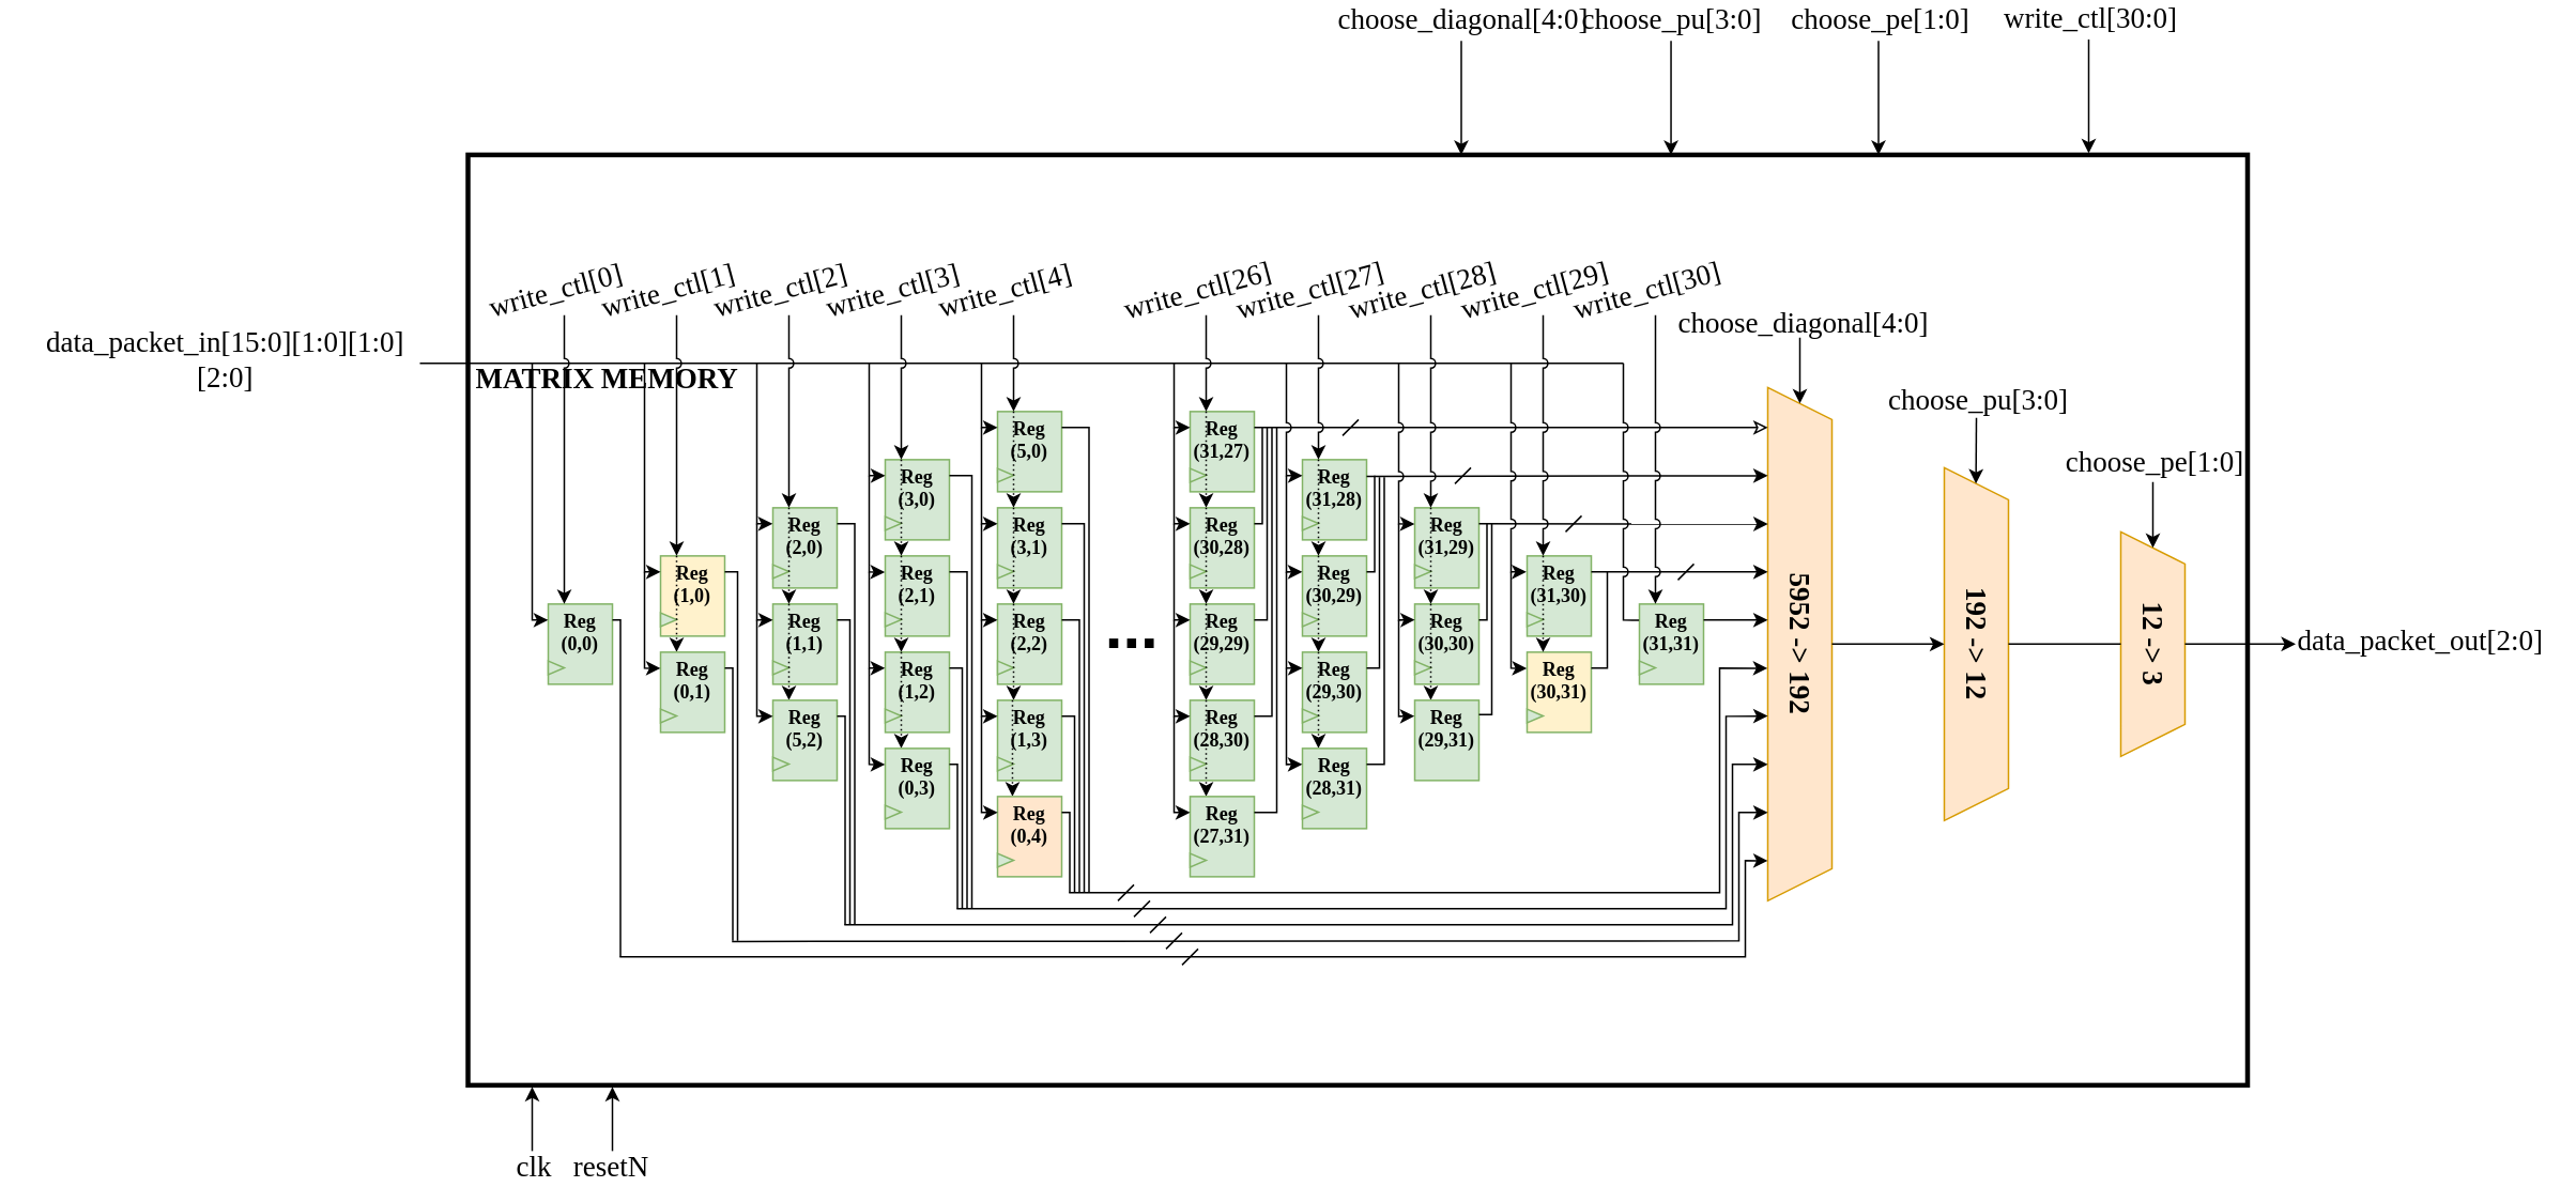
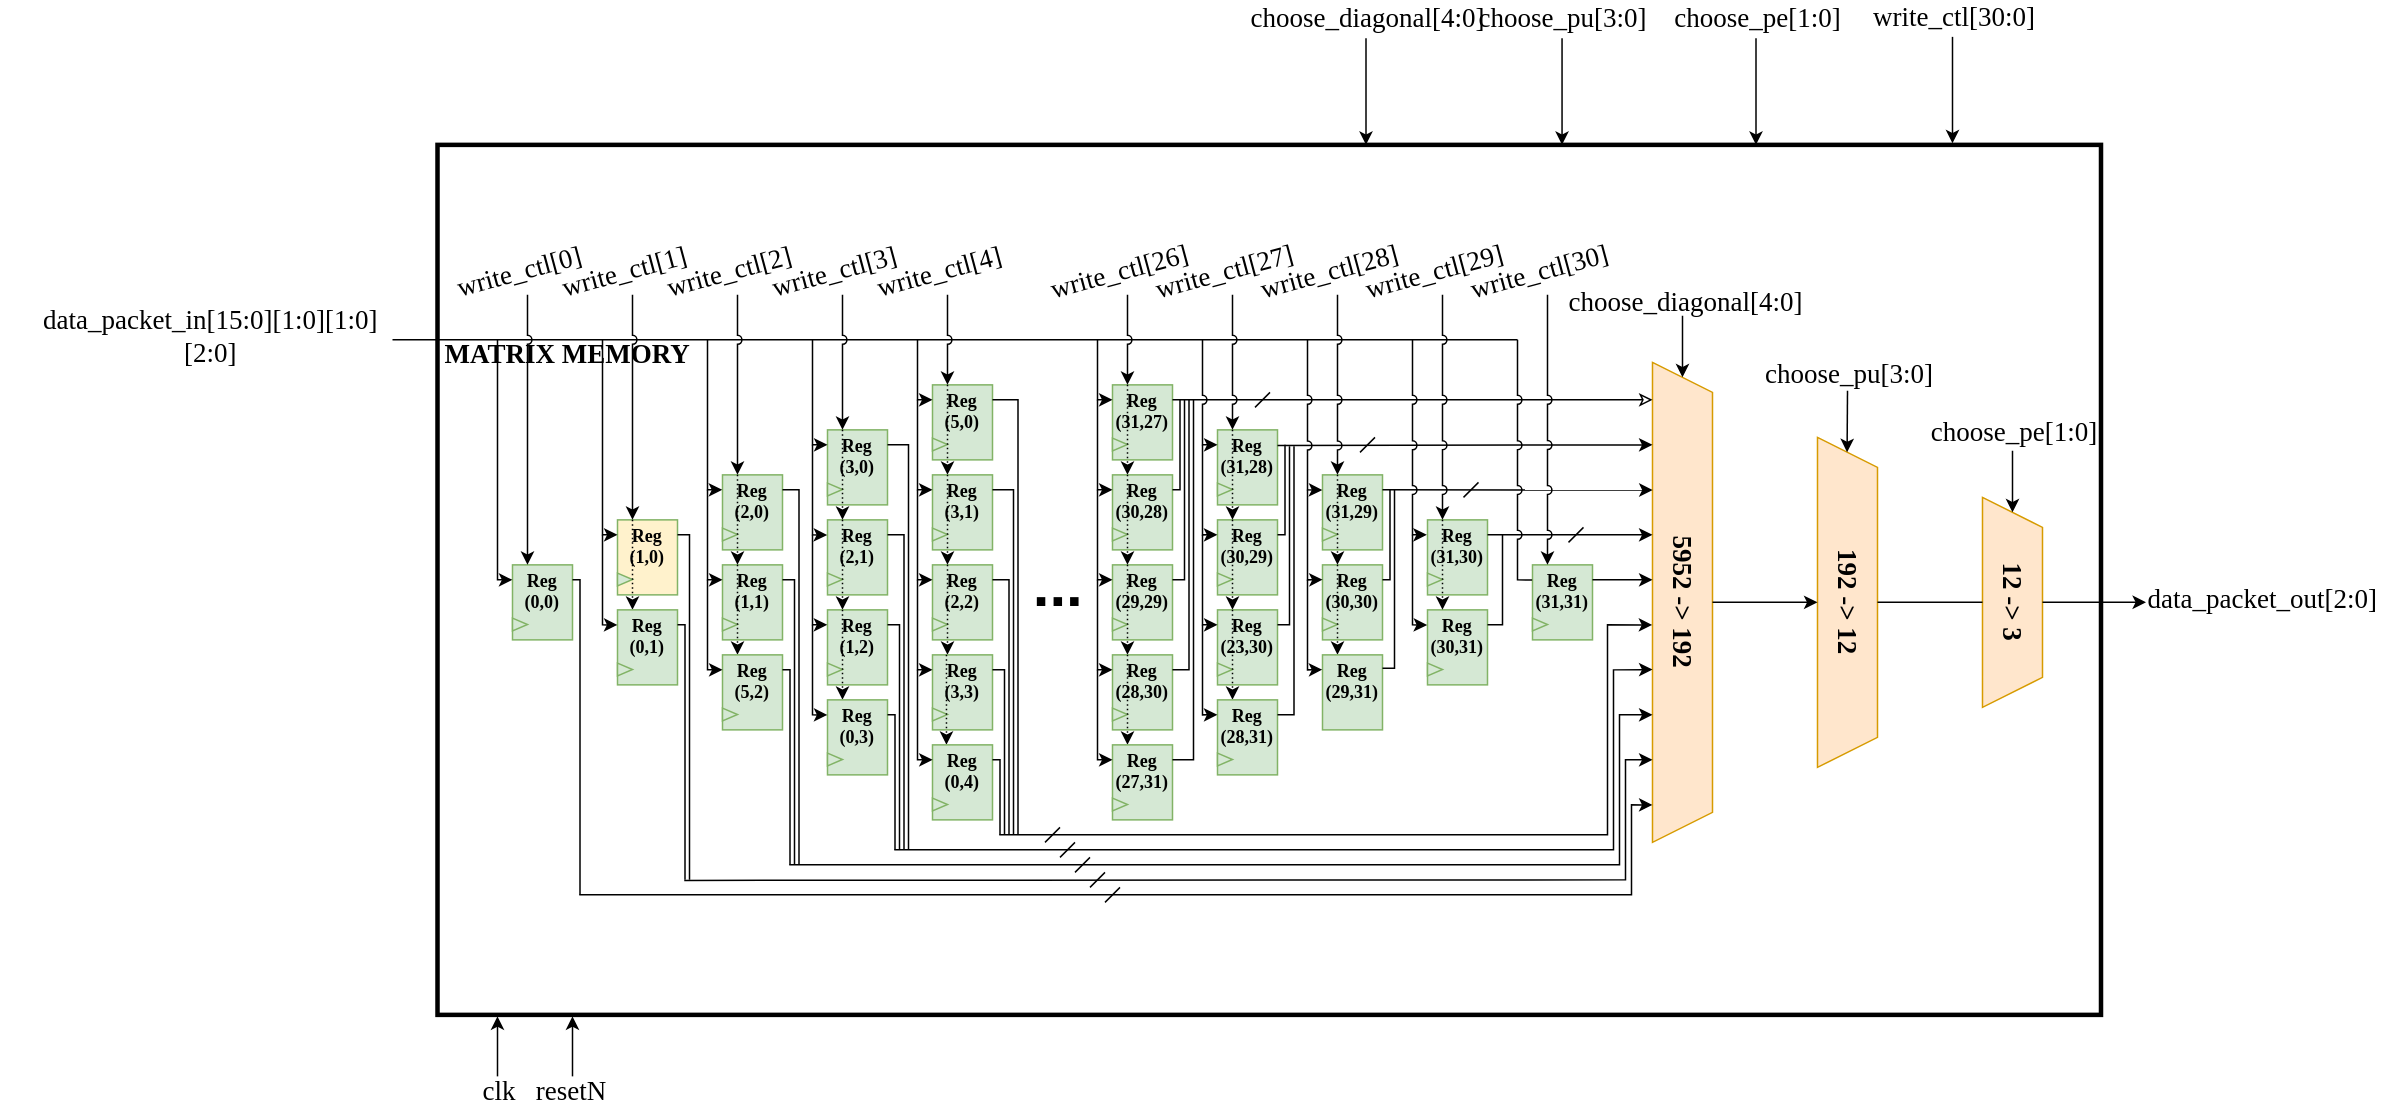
- <mxCell id="87" value="&lt;font face=&quot;Garamond&quot;&gt;&lt;b&gt;Reg&lt;br&gt;(29,30)&lt;br&gt;&lt;br&gt;&lt;/b&gt;&lt;/font&gt;" style="rounded=0;whiteSpace=wrap;html=1;fillColor=#d5e8d4;strokeColor=#82b366;" parent="86" vertex="1"><mxGeometry width="40" height="50" as="geometry" /></mxCell>
+ <mxCell id="87" value="&lt;font face=&quot;Garamond&quot;&gt;&lt;b&gt;Reg&lt;br&gt;(23,30)&lt;br&gt;&lt;br&gt;&lt;/b&gt;&lt;/font&gt;" style="rounded=0;whiteSpace=wrap;html=1;fillColor=#d5e8d4;strokeColor=#82b366;" parent="86" vertex="1"><mxGeometry width="40" height="50" as="geometry" /></mxCell>
- <mxCell id="106" value="&lt;font face=&quot;Garamond&quot;&gt;&lt;b&gt;Reg&lt;br&gt;(30,31)&lt;br&gt;&lt;br&gt;&lt;/b&gt;&lt;/font&gt;" style="rounded=0;whiteSpace=wrap;html=1;fillColor=#fff2cc;strokeColor=#82b366;" parent="105" vertex="1"><mxGeometry width="40" height="50" as="geometry" /></mxCell>
+ <mxCell id="106" value="&lt;font face=&quot;Garamond&quot;&gt;&lt;b&gt;Reg&lt;br&gt;(30,31)&lt;br&gt;&lt;br&gt;&lt;/b&gt;&lt;/font&gt;" style="rounded=0;whiteSpace=wrap;html=1;fillColor=#d5e8d4;strokeColor=#82b366;" parent="105" vertex="1"><mxGeometry width="40" height="50" as="geometry" /></mxCell>
- <mxCell id="53" value="&lt;font face=&quot;Garamond&quot;&gt;&lt;b&gt;Reg&lt;br&gt;(1,3)&lt;br&gt;&lt;br&gt;&lt;/b&gt;&lt;/font&gt;" style="rounded=0;whiteSpace=wrap;html=1;fillColor=#d5e8d4;strokeColor=#82b366;" parent="52" vertex="1"><mxGeometry width="40" height="50" as="geometry" /></mxCell>
+ <mxCell id="53" value="&lt;font face=&quot;Garamond&quot;&gt;&lt;b&gt;Reg&lt;br&gt;(3,3)&lt;br&gt;&lt;br&gt;&lt;/b&gt;&lt;/font&gt;" style="rounded=0;whiteSpace=wrap;html=1;fillColor=#d5e8d4;strokeColor=#82b366;" parent="52" vertex="1"><mxGeometry width="40" height="50" as="geometry" /></mxCell>
- <mxCell id="57" value="&lt;font face=&quot;Garamond&quot;&gt;&lt;b&gt;Reg&lt;br&gt;(0,4)&lt;br&gt;&lt;br&gt;&lt;/b&gt;&lt;/font&gt;" style="rounded=0;whiteSpace=wrap;html=1;fillColor=#ffe6cc;strokeColor=#82b366;" parent="56" vertex="1"><mxGeometry width="40" height="50" as="geometry" /></mxCell>
+ <mxCell id="57" value="&lt;font face=&quot;Garamond&quot;&gt;&lt;b&gt;Reg&lt;br&gt;(0,4)&lt;br&gt;&lt;br&gt;&lt;/b&gt;&lt;/font&gt;" style="rounded=0;whiteSpace=wrap;html=1;fillColor=#d5e8d4;strokeColor=#82b366;" parent="56" vertex="1"><mxGeometry width="40" height="50" as="geometry" /></mxCell>
